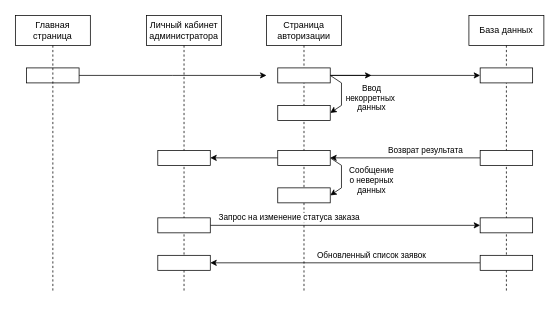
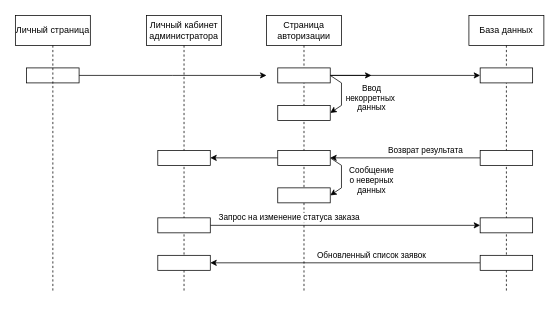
- <mxCell id="20" value="Главная страница" style="shape=umlLifeline;perimeter=lifelinePerimeter;whiteSpace=wrap;html=1;container=1;dropTarget=0;collapsible=0;recursiveResize=0;outlineConnect=0;portConstraint=eastwest;newEdgeStyle={&quot;curved&quot;:0,&quot;rounded&quot;:0};" vertex="1" parent="1"><mxGeometry x="20" y="20" width="100" height="370" as="geometry" /></mxCell>
+ <mxCell id="20" value="Личный страница" style="shape=umlLifeline;perimeter=lifelinePerimeter;whiteSpace=wrap;html=1;container=1;dropTarget=0;collapsible=0;recursiveResize=0;outlineConnect=0;portConstraint=eastwest;newEdgeStyle={&quot;curved&quot;:0,&quot;rounded&quot;:0};" vertex="1" parent="1"><mxGeometry x="20" y="20" width="100" height="370" as="geometry" /></mxCell>
